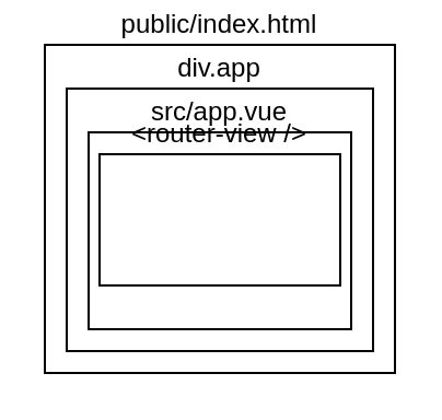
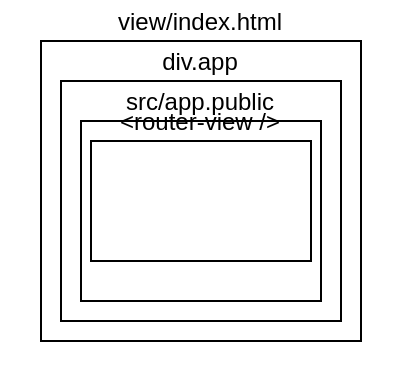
- <mxCell id="2" value="public/index.html" style="rounded=0;whiteSpace=wrap;html=1;align=center;horizontal=1;labelPosition=center;verticalLabelPosition=top;verticalAlign=bottom;" vertex="1" parent="1"><mxGeometry x="20" y="20" width="160" height="150" as="geometry" /></mxCell>
+ <mxCell id="2" value="view/index.html" style="rounded=0;whiteSpace=wrap;html=1;align=center;horizontal=1;labelPosition=center;verticalLabelPosition=top;verticalAlign=bottom;" vertex="1" parent="1"><mxGeometry x="20" y="20" width="160" height="150" as="geometry" /></mxCell>
- <mxCell id="4" value="src/app.vue" style="rounded=0;whiteSpace=wrap;html=1;align=center;labelPosition=center;verticalLabelPosition=top;verticalAlign=bottom;" vertex="1" parent="1"><mxGeometry x="40" y="60" width="120" height="90" as="geometry" /></mxCell>
+ <mxCell id="4" value="src/app.public" style="rounded=0;whiteSpace=wrap;html=1;align=center;labelPosition=center;verticalLabelPosition=top;verticalAlign=bottom;" vertex="1" parent="1"><mxGeometry x="40" y="60" width="120" height="90" as="geometry" /></mxCell>
